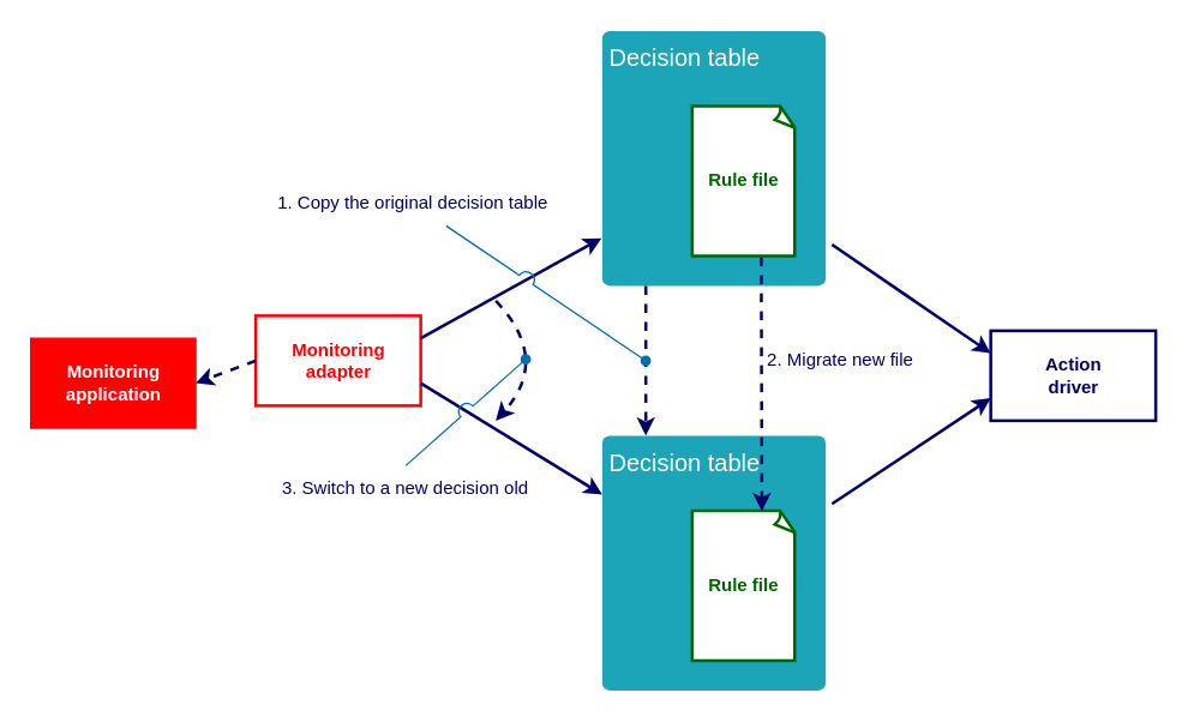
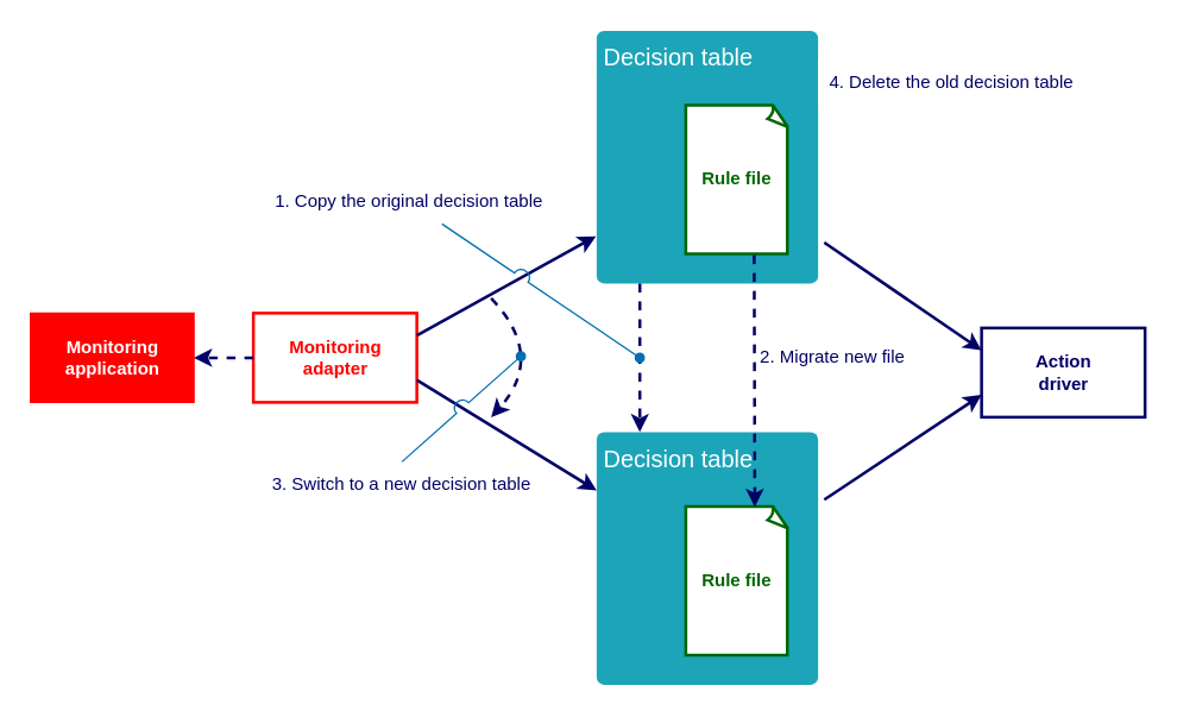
+ <mxCell id="22" value="4. Delete the old decision table" style="text;html=1;strokeColor=none;fillColor=#FFFFFF;align=center;verticalAlign=middle;whiteSpace=wrap;rounded=0;fontColor=#000066;" parent="1" vertex="1"><mxGeometry x="550" y="40" width="180" height="30" as="geometry" /></mxCell>
- <mxCell id="2" value="Monitoring&lt;br&gt;application" style="html=1;fillColor=#FF0000;fontColor=#ffffff;strokeColor=#FF0000;fontStyle=1" parent="1" vertex="1"><mxGeometry x="20" y="225" width="110" height="60" as="geometry" /></mxCell>
+ <mxCell id="2" value="Monitoring&lt;br&gt;application" style="html=1;fillColor=#FF0000;fontColor=#ffffff;strokeColor=#FF0000;fontStyle=1" parent="1" vertex="1"><mxGeometry x="20" y="210" width="110" height="60" as="geometry" /></mxCell>
- <mxCell id="19" value="3. Switch to a new decision old" style="text;html=1;strokeColor=none;fillColor=#FFFFFF;align=center;verticalAlign=middle;whiteSpace=wrap;rounded=0;fontColor=#000066;" parent="1" vertex="1"><mxGeometry x="180" y="310" width="180" height="30" as="geometry" /></mxCell>
+ <mxCell id="19" value="3. Switch to a new decision table" style="text;html=1;strokeColor=none;fillColor=#FFFFFF;align=center;verticalAlign=middle;whiteSpace=wrap;rounded=0;fontColor=#000066;" parent="1" vertex="1"><mxGeometry x="180" y="310" width="180" height="30" as="geometry" /></mxCell>
